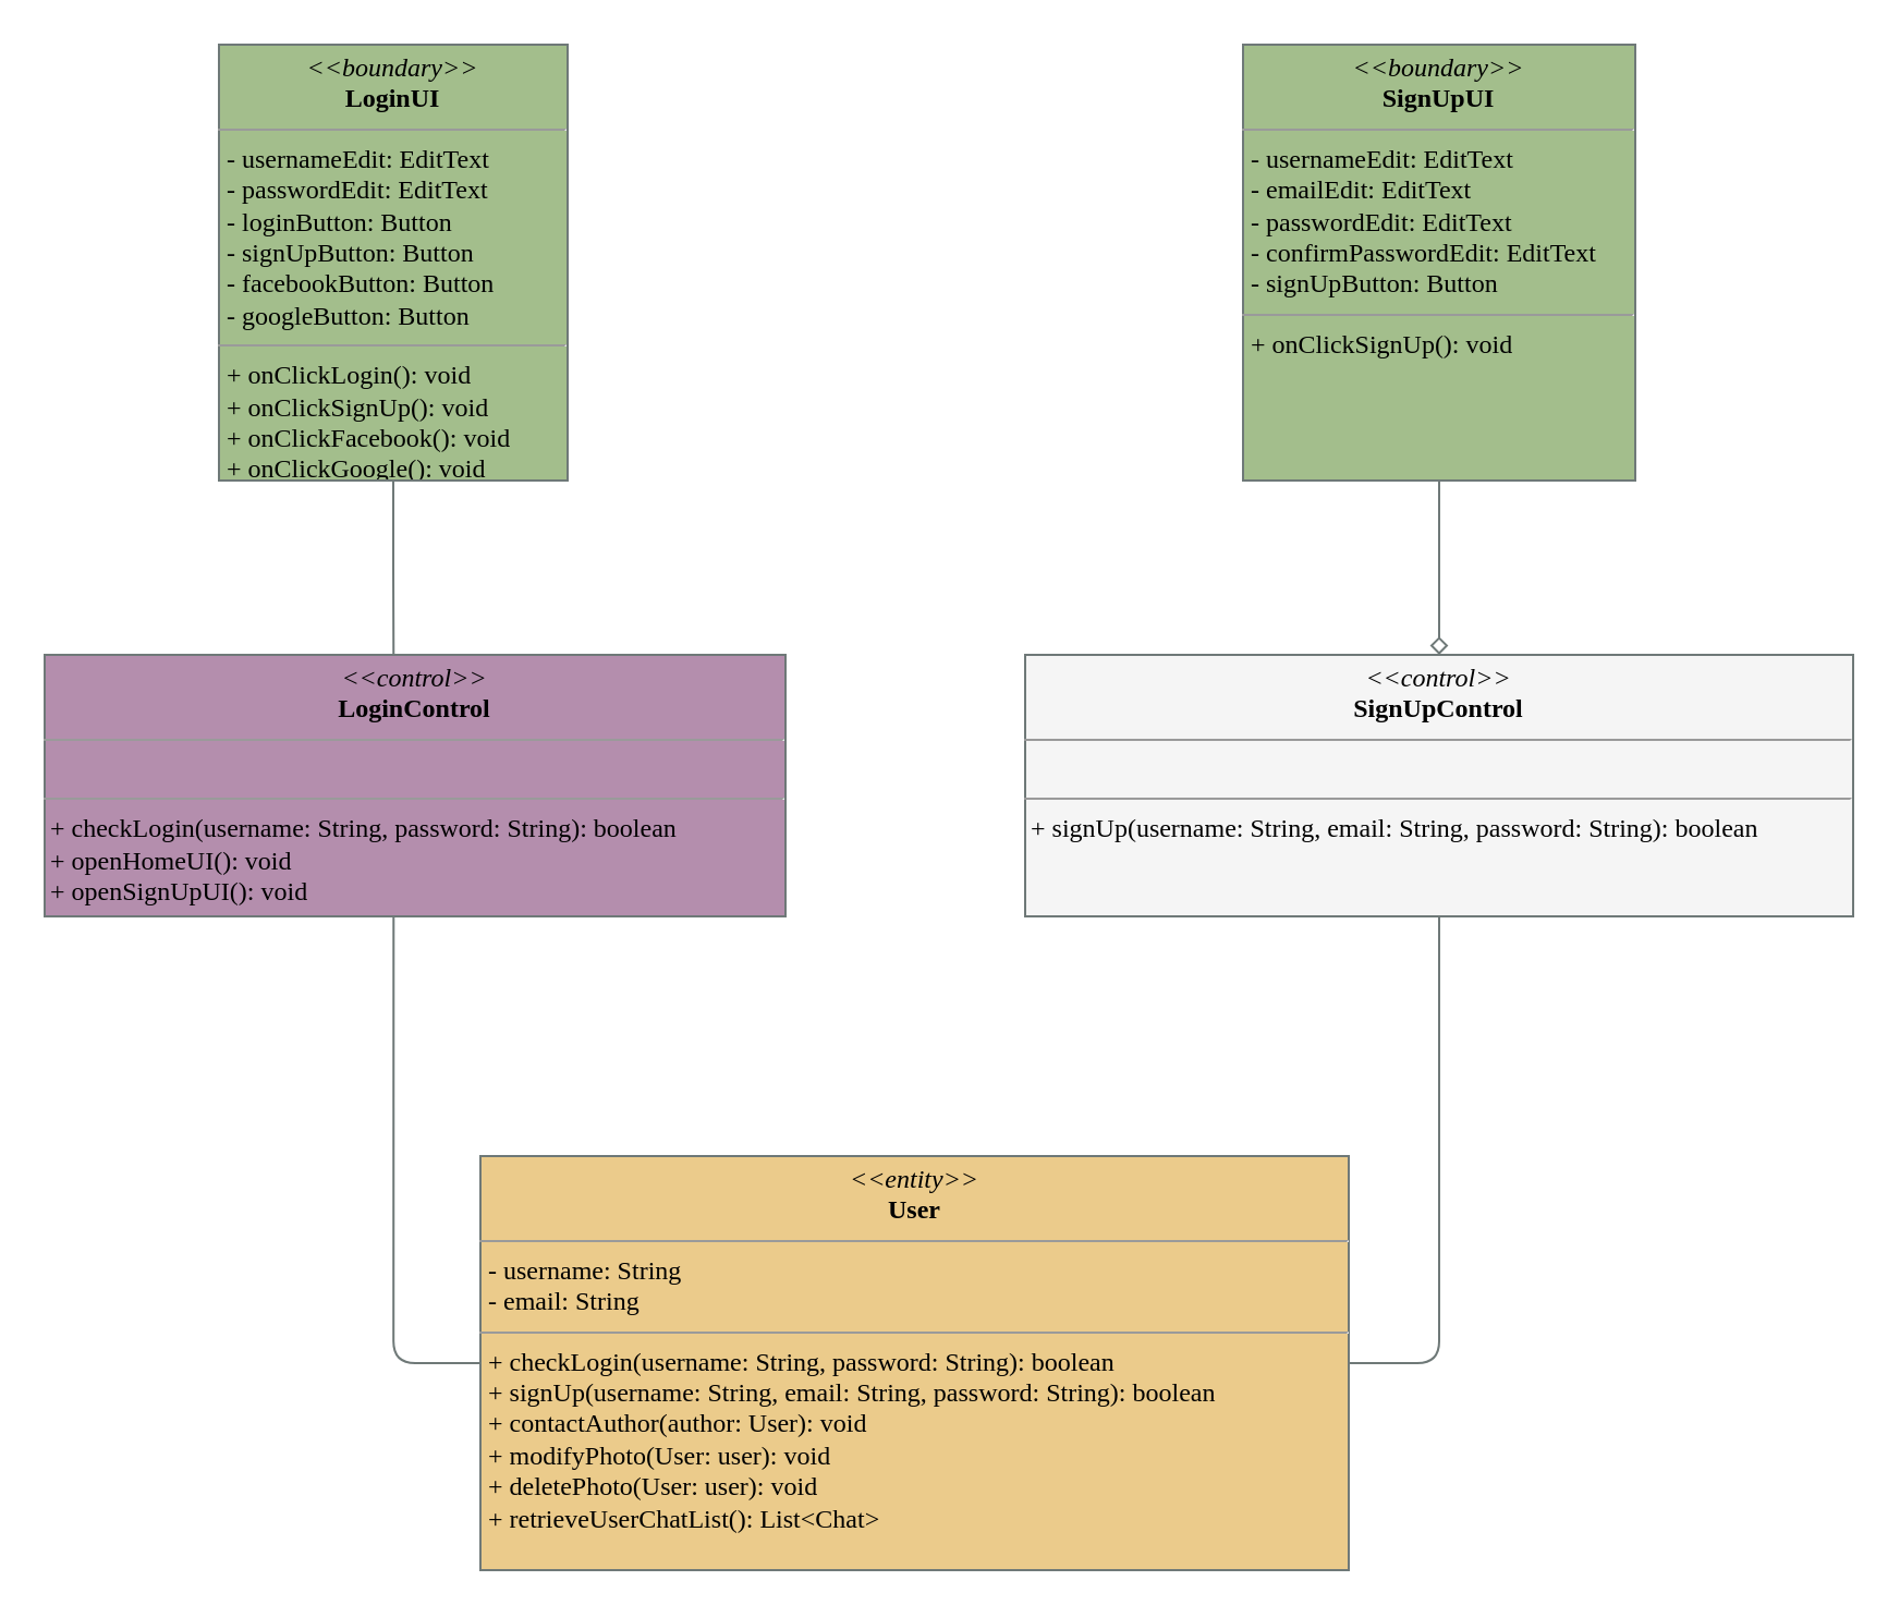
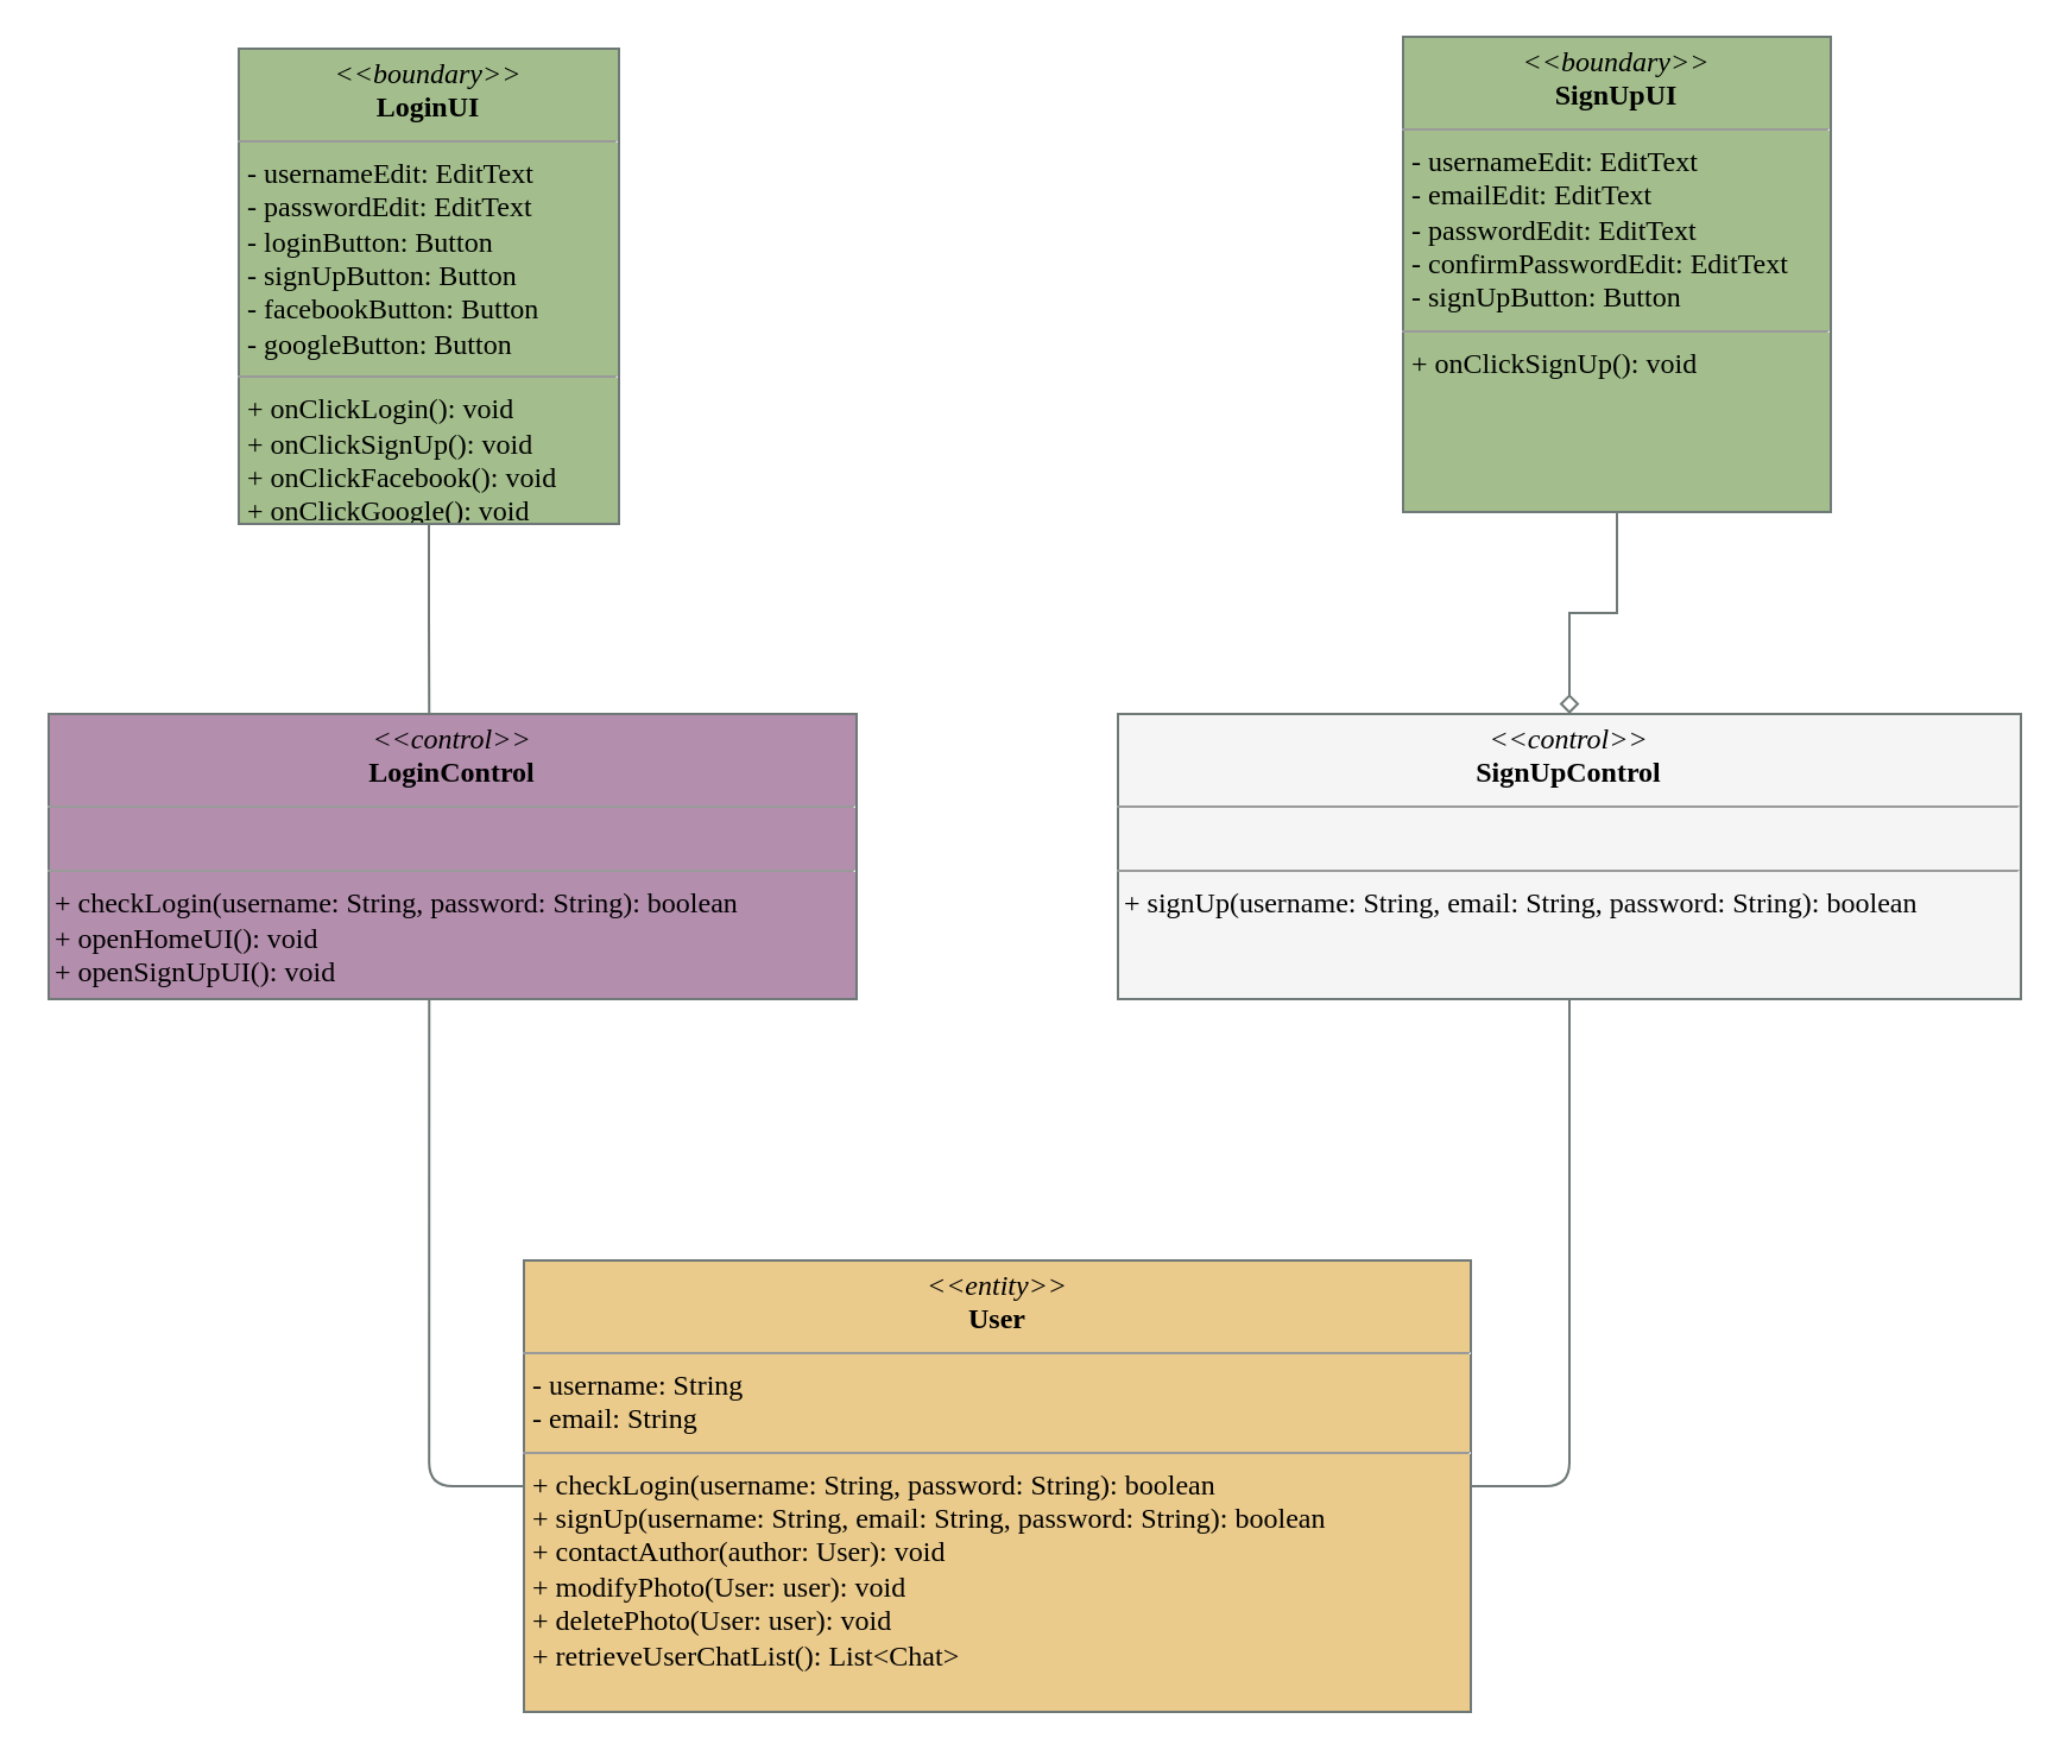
- <mxCell id="7" value="&lt;p style=&quot;margin: 0px ; margin-top: 4px ; text-align: center&quot;&gt;&lt;i&gt;&amp;lt;&amp;lt;boundary&amp;gt;&amp;gt;&lt;/i&gt;&lt;br&gt;&lt;b&gt;SignUpUI&lt;/b&gt;&lt;/p&gt;&lt;hr size=&quot;1&quot;&gt;&lt;p style=&quot;margin: 0px ; margin-left: 4px&quot;&gt;- usernameEdit: EditText&lt;span&gt;&lt;br&gt;&lt;/span&gt;&lt;/p&gt;&lt;p style=&quot;margin: 0px ; margin-left: 4px&quot;&gt;&lt;span&gt;- emailEdit: EditText&lt;/span&gt;&lt;/p&gt;&lt;p style=&quot;margin: 0px ; margin-left: 4px&quot;&gt;- passwordEdit: EditText&lt;/p&gt;&lt;p style=&quot;margin: 0px 0px 0px 4px&quot;&gt;- confirmPasswordEdit: EditText&lt;/p&gt;&lt;p style=&quot;margin: 0px ; margin-left: 4px&quot;&gt;- signUpButton: Button&lt;/p&gt;&lt;hr size=&quot;1&quot;&gt;&lt;p style=&quot;margin: 0px ; margin-left: 4px&quot;&gt;+ onClickSignUp(): void&lt;/p&gt;" style="verticalAlign=top;align=left;overflow=fill;fontSize=12;fontFamily=Fira Sans;html=1;fillColor=#A3BE8C;fontSource=https%3A%2F%2Ffonts.googleapis.com%2Fcss%3Ffamily%3DFira%2BSans;strokeColor=#6F7978;" parent="1" vertex="1"><mxGeometry x="570" y="20" width="180" height="200" as="geometry" /></mxCell>
+ <mxCell id="7" value="&lt;p style=&quot;margin: 0px ; margin-top: 4px ; text-align: center&quot;&gt;&lt;i&gt;&amp;lt;&amp;lt;boundary&amp;gt;&amp;gt;&lt;/i&gt;&lt;br&gt;&lt;b&gt;SignUpUI&lt;/b&gt;&lt;/p&gt;&lt;hr size=&quot;1&quot;&gt;&lt;p style=&quot;margin: 0px ; margin-left: 4px&quot;&gt;- usernameEdit: EditText&lt;span&gt;&lt;br&gt;&lt;/span&gt;&lt;/p&gt;&lt;p style=&quot;margin: 0px ; margin-left: 4px&quot;&gt;&lt;span&gt;- emailEdit: EditText&lt;/span&gt;&lt;/p&gt;&lt;p style=&quot;margin: 0px ; margin-left: 4px&quot;&gt;- passwordEdit: EditText&lt;/p&gt;&lt;p style=&quot;margin: 0px 0px 0px 4px&quot;&gt;- confirmPasswordEdit: EditText&lt;/p&gt;&lt;p style=&quot;margin: 0px ; margin-left: 4px&quot;&gt;- signUpButton: Button&lt;/p&gt;&lt;hr size=&quot;1&quot;&gt;&lt;p style=&quot;margin: 0px ; margin-left: 4px&quot;&gt;+ onClickSignUp(): void&lt;/p&gt;" style="verticalAlign=top;align=left;overflow=fill;fontSize=12;fontFamily=Fira Sans;html=1;fillColor=#A3BE8C;fontSource=https%3A%2F%2Ffonts.googleapis.com%2Fcss%3Ffamily%3DFira%2BSans;strokeColor=#6F7978;" parent="1" vertex="1"><mxGeometry x="590" y="15" width="180" height="200" as="geometry" /></mxCell>
